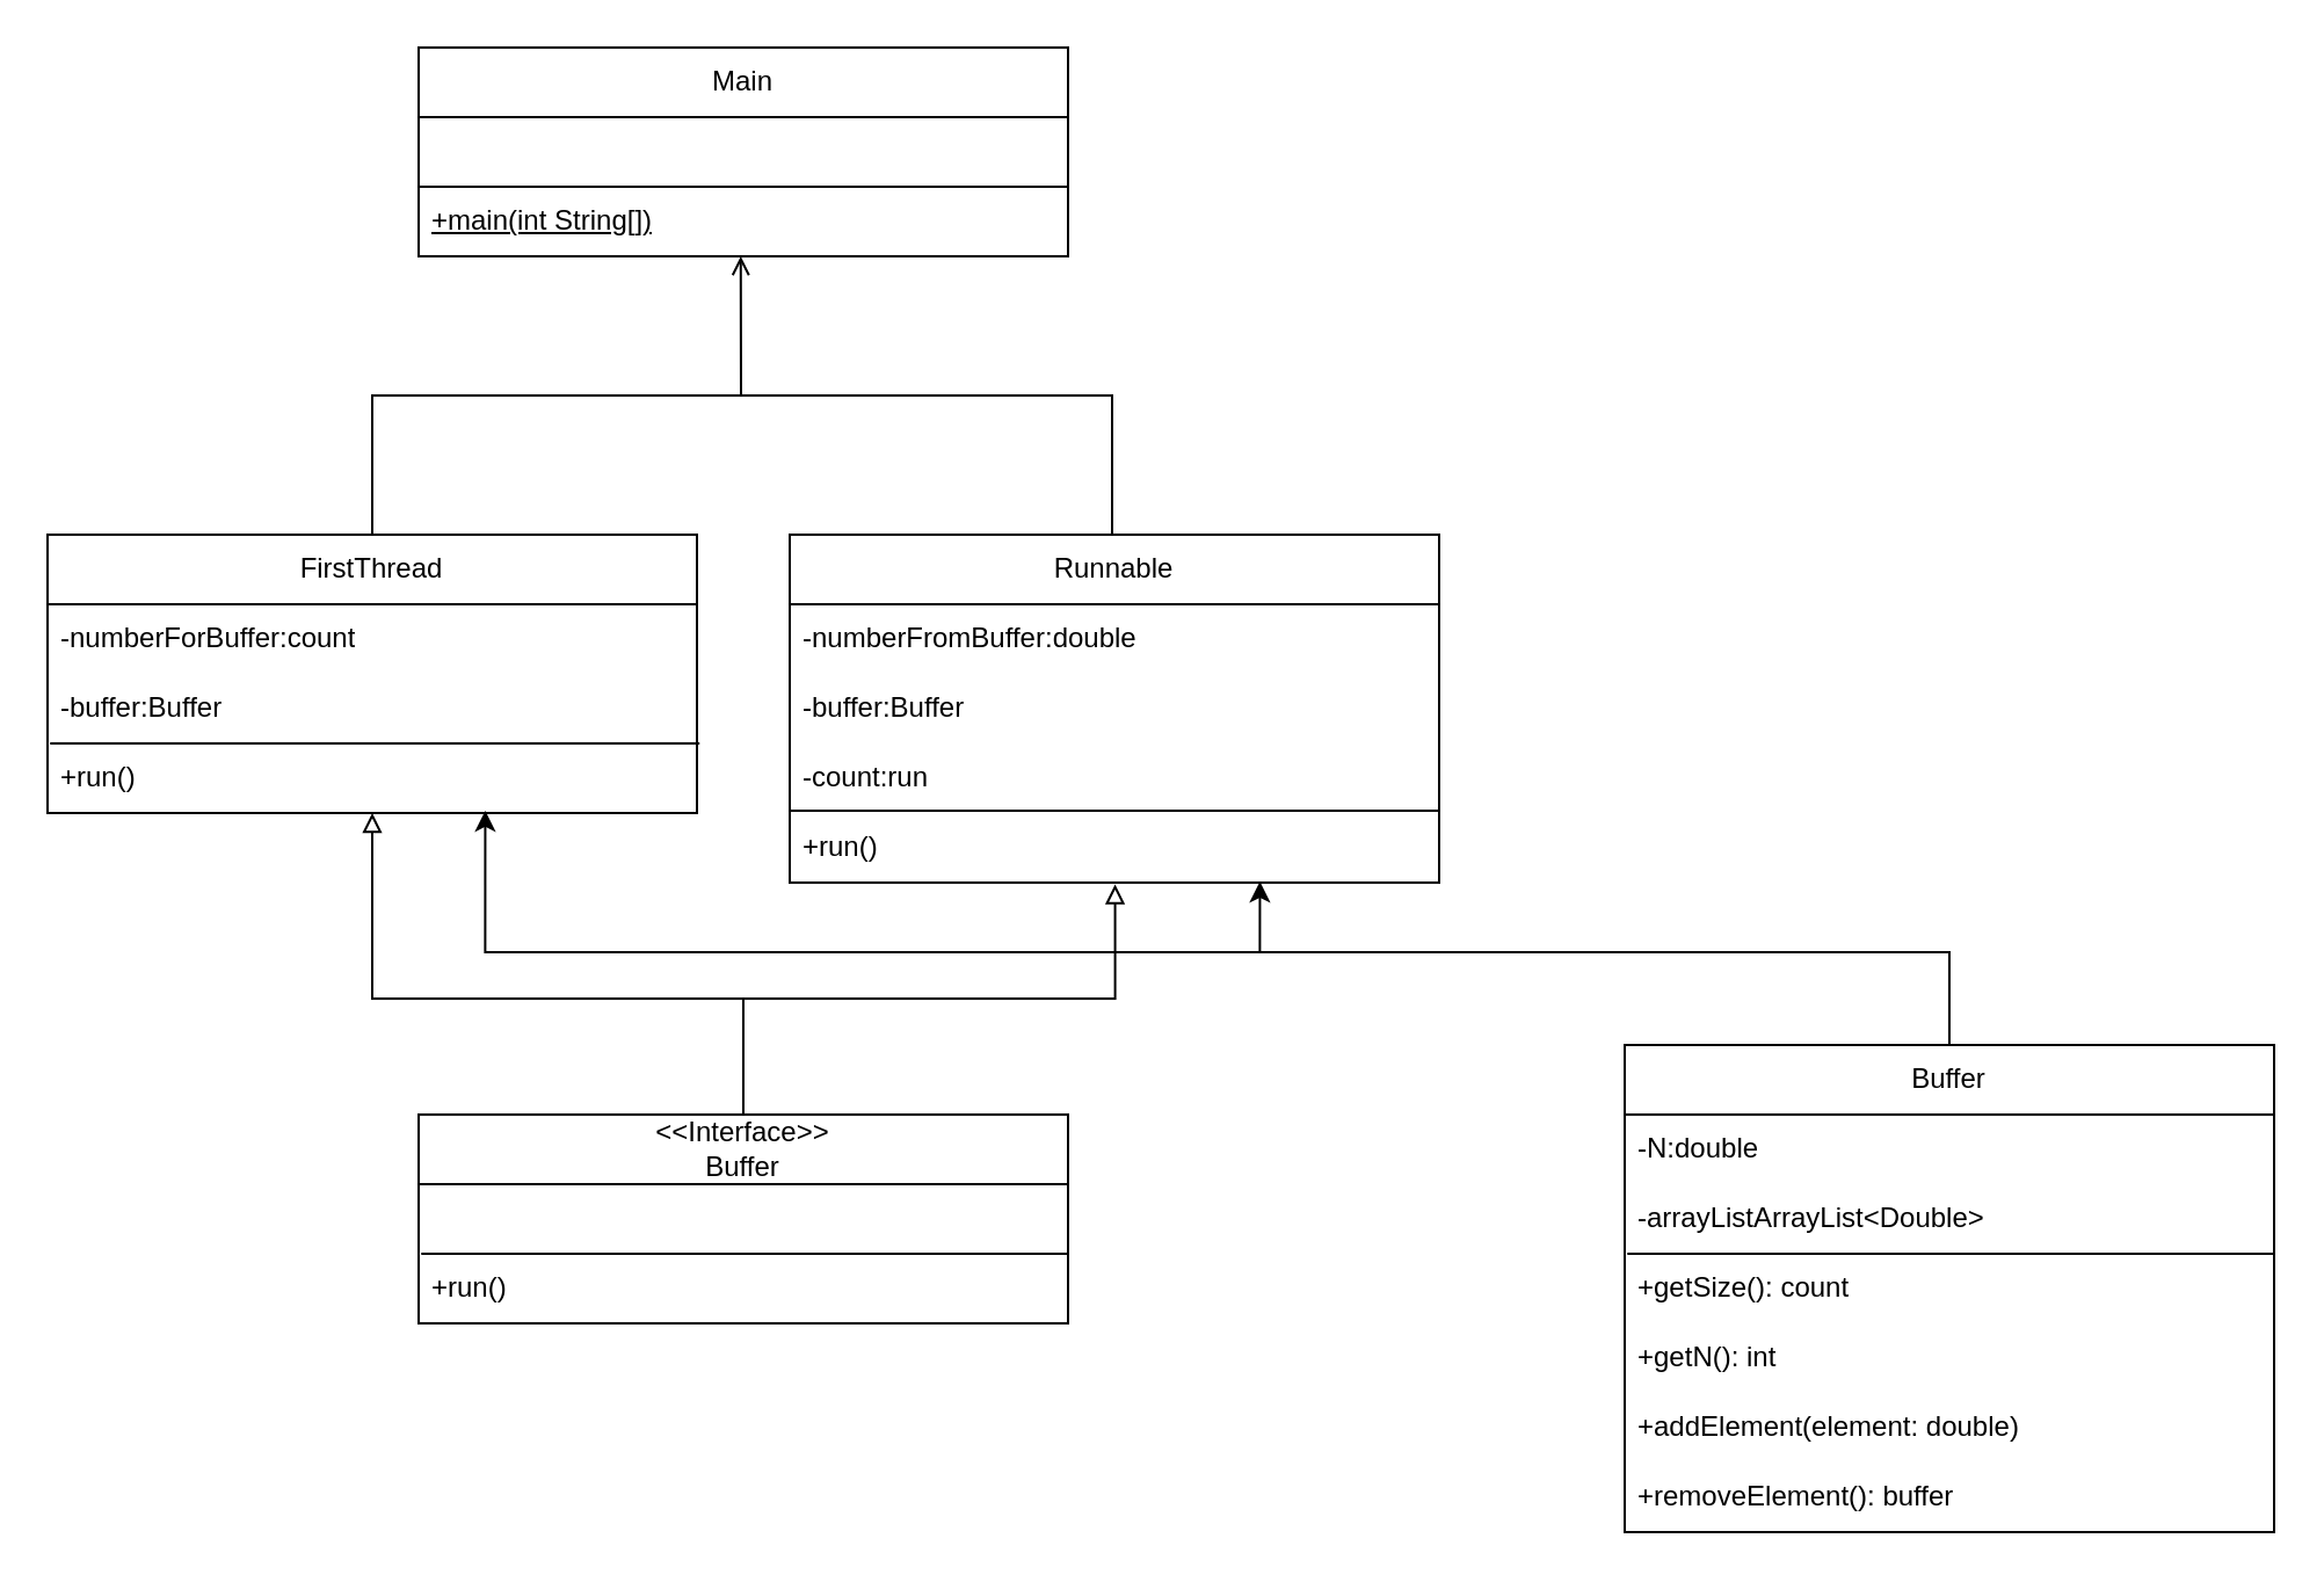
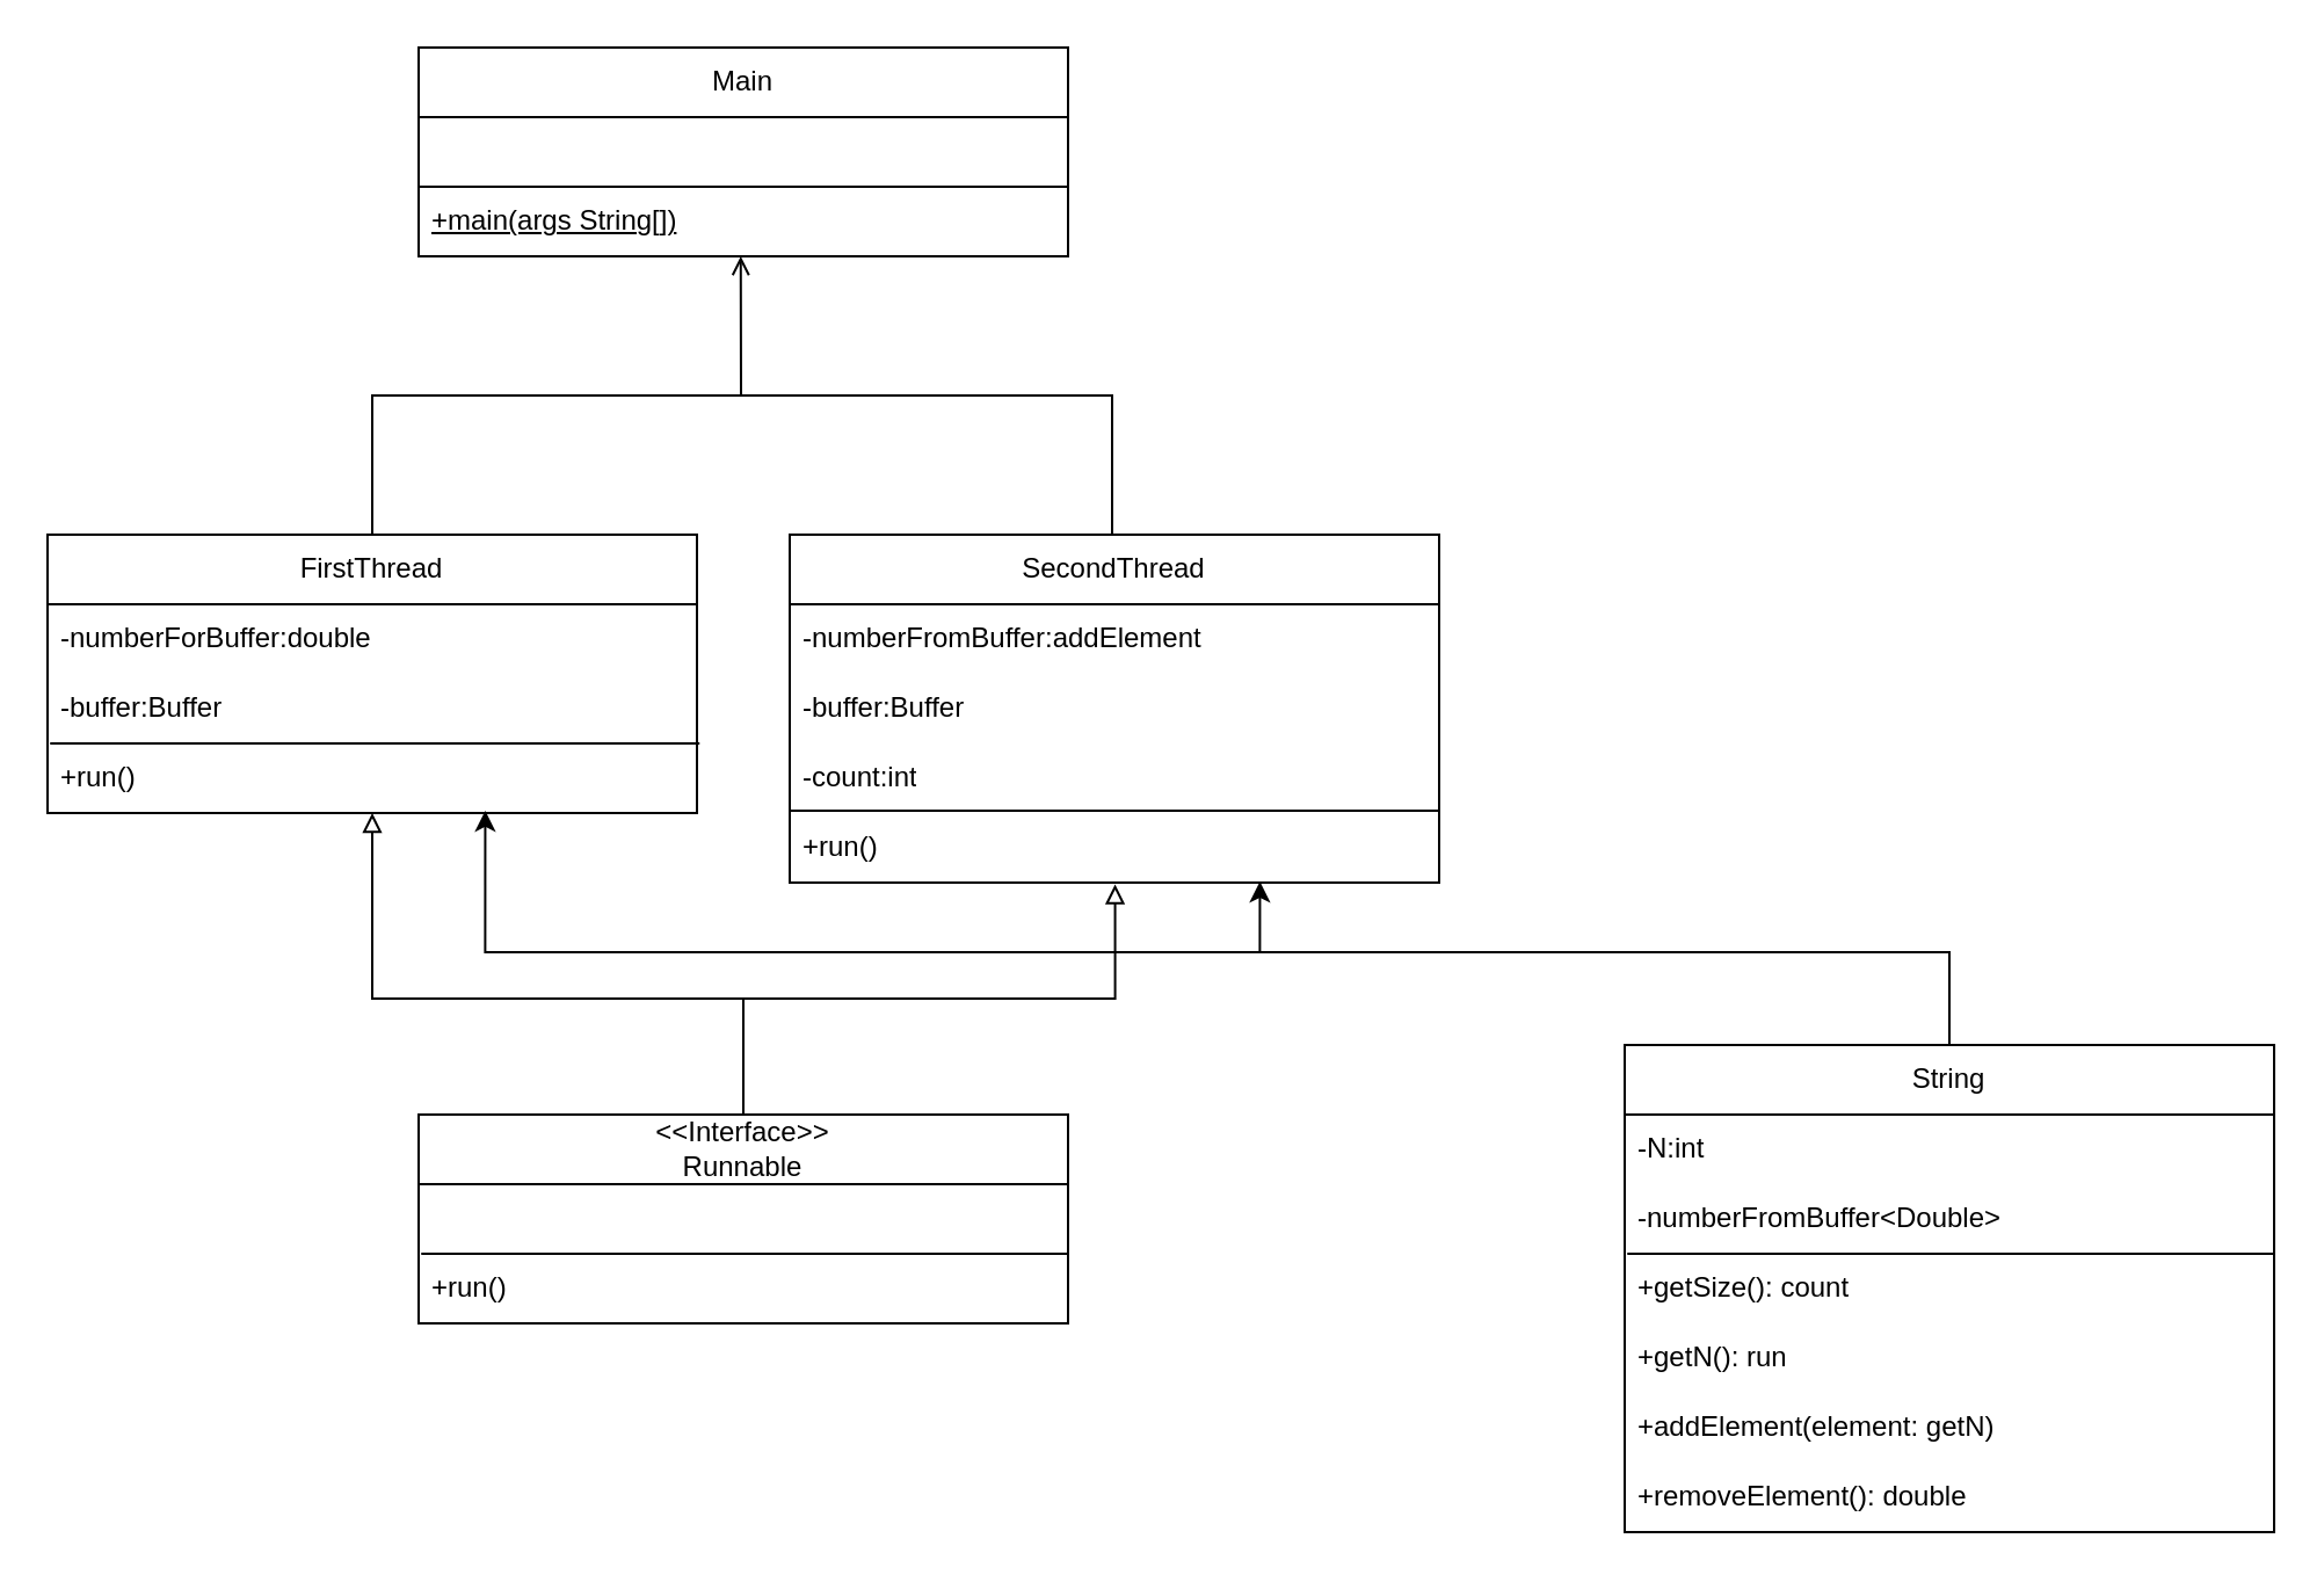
- <mxCell id="18" value="&lt;u&gt;+main(int String[])&lt;/u&gt;" style="text;strokeColor=none;fillColor=none;align=left;verticalAlign=middle;spacingLeft=4;spacingRight=4;overflow=hidden;points=[[0,0.5],[1,0.5]];portConstraint=eastwest;rotatable=0;whiteSpace=wrap;html=1;" parent="15" vertex="1"><mxGeometry y="60" width="280" height="30" as="geometry" /></mxCell>
+ <mxCell id="18" value="&lt;u&gt;+main(args String[])&lt;/u&gt;" style="text;strokeColor=none;fillColor=none;align=left;verticalAlign=middle;spacingLeft=4;spacingRight=4;overflow=hidden;points=[[0,0.5],[1,0.5]];portConstraint=eastwest;rotatable=0;whiteSpace=wrap;html=1;" parent="15" vertex="1"><mxGeometry y="60" width="280" height="30" as="geometry" /></mxCell>
- <mxCell id="19" value="Runnable" style="swimlane;fontStyle=0;childLayout=stackLayout;horizontal=1;startSize=30;horizontalStack=0;resizeParent=1;resizeParentMax=0;resizeLast=0;collapsible=1;marginBottom=0;whiteSpace=wrap;html=1;" vertex="1" parent="1"><mxGeometry x="340" y="230" width="280" height="150" as="geometry" /></mxCell>
+ <mxCell id="19" value="SecondThread" style="swimlane;fontStyle=0;childLayout=stackLayout;horizontal=1;startSize=30;horizontalStack=0;resizeParent=1;resizeParentMax=0;resizeLast=0;collapsible=1;marginBottom=0;whiteSpace=wrap;html=1;" vertex="1" parent="1"><mxGeometry x="340" y="230" width="280" height="150" as="geometry" /></mxCell>
- <mxCell id="3" value="-numberForBuffer:count" style="text;strokeColor=none;fillColor=none;align=left;verticalAlign=middle;spacingLeft=4;spacingRight=4;overflow=hidden;points=[[0,0.5],[1,0.5]];portConstraint=eastwest;rotatable=0;whiteSpace=wrap;html=1;" parent="2" vertex="1"><mxGeometry y="30" width="280" height="30" as="geometry" /></mxCell>
+ <mxCell id="3" value="-numberForBuffer:double" style="text;strokeColor=none;fillColor=none;align=left;verticalAlign=middle;spacingLeft=4;spacingRight=4;overflow=hidden;points=[[0,0.5],[1,0.5]];portConstraint=eastwest;rotatable=0;whiteSpace=wrap;html=1;" parent="2" vertex="1"><mxGeometry y="30" width="280" height="30" as="geometry" /></mxCell>
- <mxCell id="20" value="-numberFromBuffer:double" style="text;strokeColor=none;fillColor=none;align=left;verticalAlign=middle;spacingLeft=4;spacingRight=4;overflow=hidden;points=[[0,0.5],[1,0.5]];portConstraint=eastwest;rotatable=0;whiteSpace=wrap;html=1;" vertex="1" parent="19"><mxGeometry y="30" width="280" height="30" as="geometry" /></mxCell>
+ <mxCell id="20" value="-numberFromBuffer:addElement" style="text;strokeColor=none;fillColor=none;align=left;verticalAlign=middle;spacingLeft=4;spacingRight=4;overflow=hidden;points=[[0,0.5],[1,0.5]];portConstraint=eastwest;rotatable=0;whiteSpace=wrap;html=1;" vertex="1" parent="19"><mxGeometry y="30" width="280" height="30" as="geometry" /></mxCell>
- <mxCell id="22" value="-count:run" style="text;strokeColor=none;fillColor=none;align=left;verticalAlign=middle;spacingLeft=4;spacingRight=4;overflow=hidden;points=[[0,0.5],[1,0.5]];portConstraint=eastwest;rotatable=0;whiteSpace=wrap;html=1;" vertex="1" parent="19"><mxGeometry y="90" width="280" height="30" as="geometry" /></mxCell>
+ <mxCell id="22" value="-count:int" style="text;strokeColor=none;fillColor=none;align=left;verticalAlign=middle;spacingLeft=4;spacingRight=4;overflow=hidden;points=[[0,0.5],[1,0.5]];portConstraint=eastwest;rotatable=0;whiteSpace=wrap;html=1;" vertex="1" parent="19"><mxGeometry y="90" width="280" height="30" as="geometry" /></mxCell>
- <mxCell id="7" value="Buffer" style="swimlane;fontStyle=0;childLayout=stackLayout;horizontal=1;startSize=30;horizontalStack=0;resizeParent=1;resizeParentMax=0;resizeLast=0;collapsible=1;marginBottom=0;whiteSpace=wrap;html=1;" parent="1" vertex="1"><mxGeometry x="700" y="450" width="280" height="210" as="geometry" /></mxCell>
+ <mxCell id="7" value="String" style="swimlane;fontStyle=0;childLayout=stackLayout;horizontal=1;startSize=30;horizontalStack=0;resizeParent=1;resizeParentMax=0;resizeLast=0;collapsible=1;marginBottom=0;whiteSpace=wrap;html=1;" parent="1" vertex="1"><mxGeometry x="700" y="450" width="280" height="210" as="geometry" /></mxCell>
- <mxCell id="27" value="&lt;div&gt;&amp;lt;&amp;lt;Interface&amp;gt;&amp;gt;&lt;/div&gt;&lt;div&gt;Buffer&lt;/div&gt;" style="swimlane;fontStyle=0;childLayout=stackLayout;horizontal=1;startSize=30;horizontalStack=0;resizeParent=1;resizeParentMax=0;resizeLast=0;collapsible=1;marginBottom=0;whiteSpace=wrap;html=1;" vertex="1" parent="1"><mxGeometry x="180" y="480" width="280" height="90" as="geometry" /></mxCell>
+ <mxCell id="27" value="&lt;div&gt;&amp;lt;&amp;lt;Interface&amp;gt;&amp;gt;&lt;/div&gt;&lt;div&gt;Runnable&lt;/div&gt;" style="swimlane;fontStyle=0;childLayout=stackLayout;horizontal=1;startSize=30;horizontalStack=0;resizeParent=1;resizeParentMax=0;resizeLast=0;collapsible=1;marginBottom=0;whiteSpace=wrap;html=1;" vertex="1" parent="1"><mxGeometry x="180" y="480" width="280" height="90" as="geometry" /></mxCell>
- <mxCell id="8" value="-N:double" style="text;strokeColor=none;fillColor=none;align=left;verticalAlign=middle;spacingLeft=4;spacingRight=4;overflow=hidden;points=[[0,0.5],[1,0.5]];portConstraint=eastwest;rotatable=0;whiteSpace=wrap;html=1;" vertex="1" parent="7"><mxGeometry y="30" width="280" height="30" as="geometry" /></mxCell>
+ <mxCell id="8" value="-N:int" style="text;strokeColor=none;fillColor=none;align=left;verticalAlign=middle;spacingLeft=4;spacingRight=4;overflow=hidden;points=[[0,0.5],[1,0.5]];portConstraint=eastwest;rotatable=0;whiteSpace=wrap;html=1;" vertex="1" parent="7"><mxGeometry y="30" width="280" height="30" as="geometry" /></mxCell>
- <mxCell id="9" value="-arrayListArrayList&amp;lt;Double&amp;gt;" style="text;strokeColor=none;fillColor=none;align=left;verticalAlign=middle;spacingLeft=4;spacingRight=4;overflow=hidden;points=[[0,0.5],[1,0.5]];portConstraint=eastwest;rotatable=0;whiteSpace=wrap;html=1;" vertex="1" parent="7"><mxGeometry y="60" width="280" height="30" as="geometry" /></mxCell>
+ <mxCell id="9" value="-numberFromBuffer&amp;lt;Double&amp;gt;" style="text;strokeColor=none;fillColor=none;align=left;verticalAlign=middle;spacingLeft=4;spacingRight=4;overflow=hidden;points=[[0,0.5],[1,0.5]];portConstraint=eastwest;rotatable=0;whiteSpace=wrap;html=1;" vertex="1" parent="7"><mxGeometry y="60" width="280" height="30" as="geometry" /></mxCell>
- <mxCell id="12" value="+getN(): int" style="text;strokeColor=none;fillColor=none;align=left;verticalAlign=middle;spacingLeft=4;spacingRight=4;overflow=hidden;points=[[0,0.5],[1,0.5]];portConstraint=eastwest;rotatable=0;whiteSpace=wrap;html=1;" vertex="1" parent="7"><mxGeometry y="120" width="280" height="30" as="geometry" /></mxCell>
+ <mxCell id="12" value="+getN(): run" style="text;strokeColor=none;fillColor=none;align=left;verticalAlign=middle;spacingLeft=4;spacingRight=4;overflow=hidden;points=[[0,0.5],[1,0.5]];portConstraint=eastwest;rotatable=0;whiteSpace=wrap;html=1;" vertex="1" parent="7"><mxGeometry y="120" width="280" height="30" as="geometry" /></mxCell>
- <mxCell id="13" value="+addElement(element: double)" style="text;strokeColor=none;fillColor=none;align=left;verticalAlign=middle;spacingLeft=4;spacingRight=4;overflow=hidden;points=[[0,0.5],[1,0.5]];portConstraint=eastwest;rotatable=0;whiteSpace=wrap;html=1;" vertex="1" parent="7"><mxGeometry y="150" width="280" height="30" as="geometry" /></mxCell>
+ <mxCell id="13" value="+addElement(element: getN)" style="text;strokeColor=none;fillColor=none;align=left;verticalAlign=middle;spacingLeft=4;spacingRight=4;overflow=hidden;points=[[0,0.5],[1,0.5]];portConstraint=eastwest;rotatable=0;whiteSpace=wrap;html=1;" vertex="1" parent="7"><mxGeometry y="150" width="280" height="30" as="geometry" /></mxCell>
- <mxCell id="14" value="+removeElement(): buffer" style="text;strokeColor=none;fillColor=none;align=left;verticalAlign=middle;spacingLeft=4;spacingRight=4;overflow=hidden;points=[[0,0.5],[1,0.5]];portConstraint=eastwest;rotatable=0;whiteSpace=wrap;html=1;" vertex="1" parent="7"><mxGeometry y="180" width="280" height="30" as="geometry" /></mxCell>
+ <mxCell id="14" value="+removeElement(): double" style="text;strokeColor=none;fillColor=none;align=left;verticalAlign=middle;spacingLeft=4;spacingRight=4;overflow=hidden;points=[[0,0.5],[1,0.5]];portConstraint=eastwest;rotatable=0;whiteSpace=wrap;html=1;" vertex="1" parent="7"><mxGeometry y="180" width="280" height="30" as="geometry" /></mxCell>
